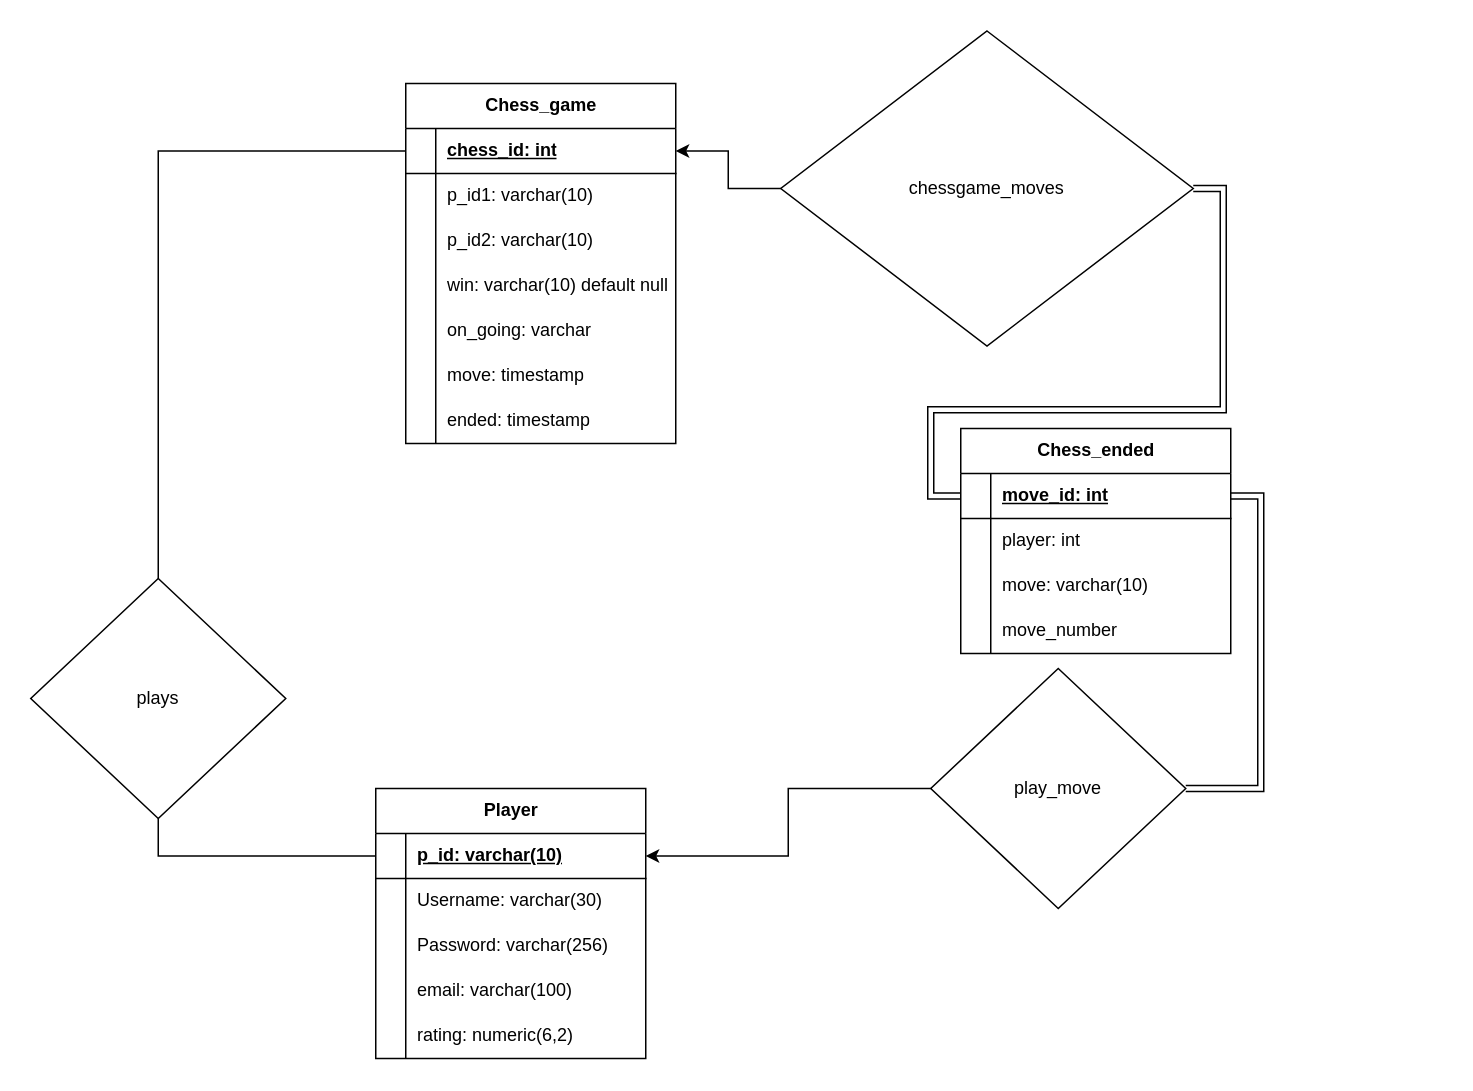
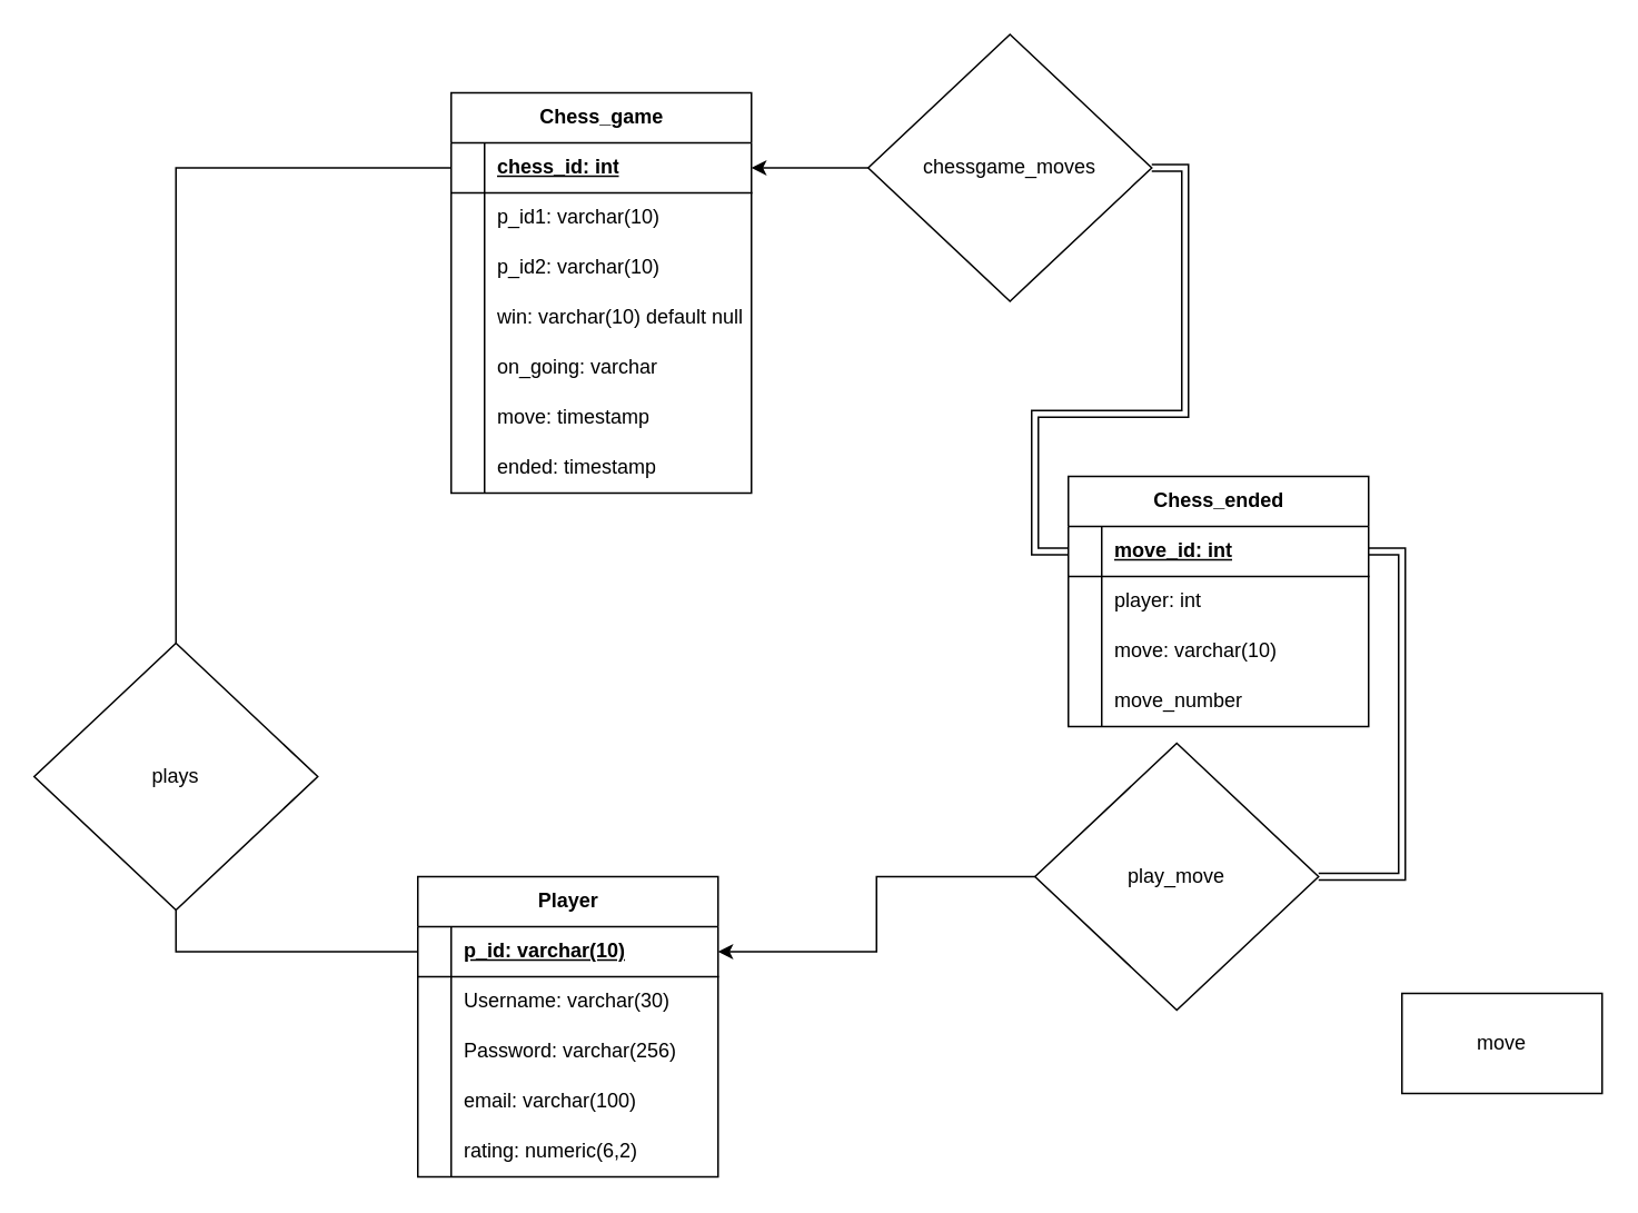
- <mxCell id="56" value="chessgame_moves" style="rhombus;whiteSpace=wrap;html=1;" parent="1" vertex="1"><mxGeometry x="520" y="20" width="275" height="210" as="geometry" /></mxCell>
+ <mxCell id="56" value="chessgame_moves" style="rhombus;whiteSpace=wrap;html=1;" parent="1" vertex="1"><mxGeometry x="520" y="20" width="170" height="160" as="geometry" /></mxCell>
+ <mxCell id="62" value="move" style="whiteSpace=wrap;html=1;" parent="1" vertex="1"><mxGeometry x="840" y="595" width="120" height="60" as="geometry" /></mxCell>
